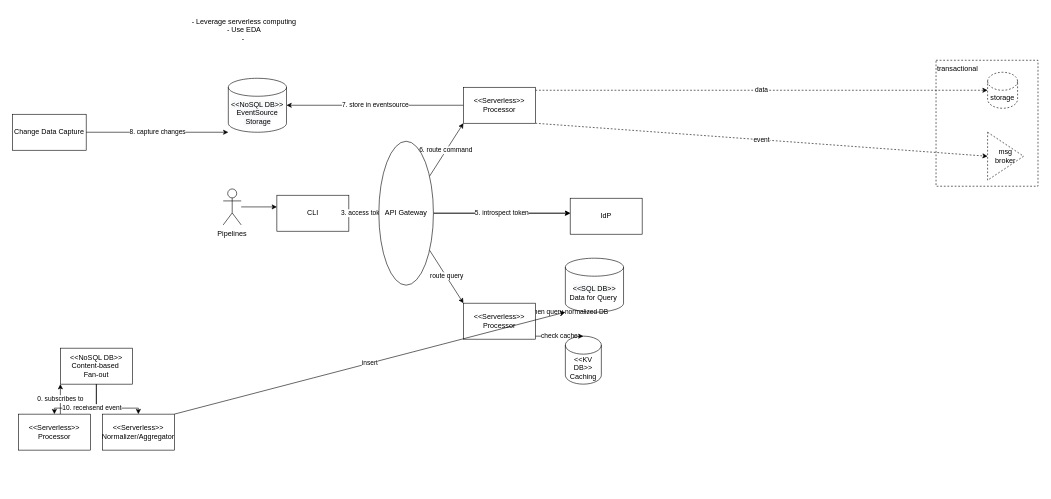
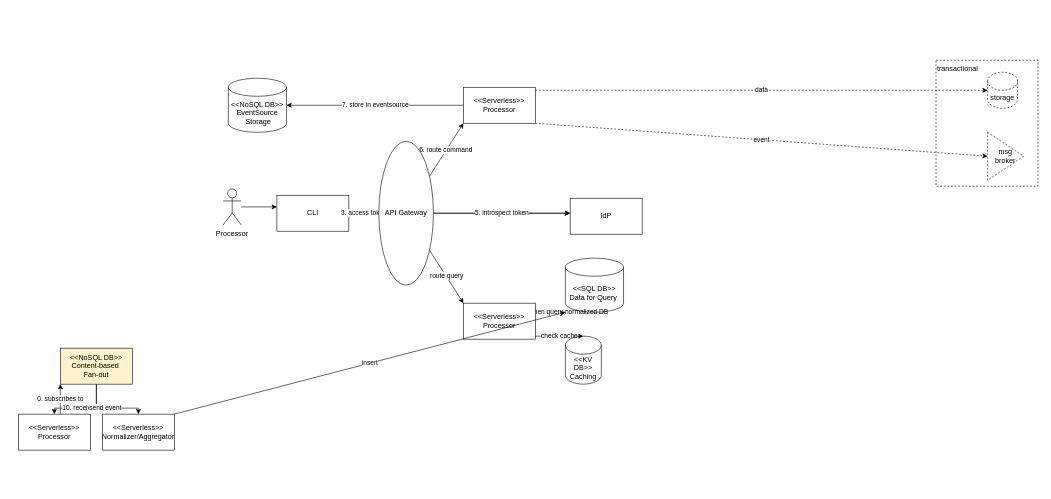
- <mxCell id="28" value="- Leverage serverless computing&lt;br&gt;- Use EDA&lt;br&gt;-&amp;nbsp;" style="text;html=1;align=center;verticalAlign=middle;resizable=0;points=[];autosize=1;strokeColor=none;fillColor=none;" vertex="1" parent="1"><mxGeometry x="305.75" y="20" width="200" height="60" as="geometry" /></mxCell>
- <mxCell id="27" value="Change Data Capture" style="whiteSpace=wrap;html=1;rounded=0;" vertex="1" parent="1"><mxGeometry x="20" y="190" width="123" height="60" as="geometry" /></mxCell>
- <mxCell id="26" value="8. capture changes" style="edgeStyle=orthogonalEdgeStyle;rounded=0;orthogonalLoop=1;jettySize=auto;html=1;noEdgeStyle=1;orthogonal=1;" edge="1" parent="1" source="27" target="36"><mxGeometry relative="1" as="geometry"><mxPoint x="893" y="211.25" as="targetPoint" /></mxGeometry></mxCell>
- <mxCell id="8" value="Pipelines" style="shape=umlActor;verticalLabelPosition=bottom;verticalAlign=top;html=1;outlineConnect=0;" vertex="1" parent="1"><mxGeometry x="371.472" y="314.5" width="30" height="60" as="geometry" /></mxCell>
+ <mxCell id="8" value="Processor" style="shape=umlActor;verticalLabelPosition=bottom;verticalAlign=top;html=1;outlineConnect=0;" vertex="1" parent="1"><mxGeometry x="371.472" y="314.5" width="30" height="60" as="geometry" /></mxCell>
- <mxCell id="23" value="&amp;lt;&amp;lt;NoSQL DB&amp;gt;&amp;gt;&lt;br&gt;Content-based&amp;nbsp;&lt;br&gt;Fan-out" style="whiteSpace=wrap;html=1;rounded=0;" vertex="1" parent="1"><mxGeometry x="100" y="580" width="120" height="60" as="geometry" /></mxCell>
+ <mxCell id="23" value="&amp;lt;&amp;lt;NoSQL DB&amp;gt;&amp;gt;&lt;br&gt;Content-based&amp;nbsp;&lt;br&gt;Fan-out" style="whiteSpace=wrap;html=1;rounded=0;fillColor=#fff2cc;" vertex="1" parent="1"><mxGeometry x="100" y="580" width="120" height="60" as="geometry" /></mxCell>
